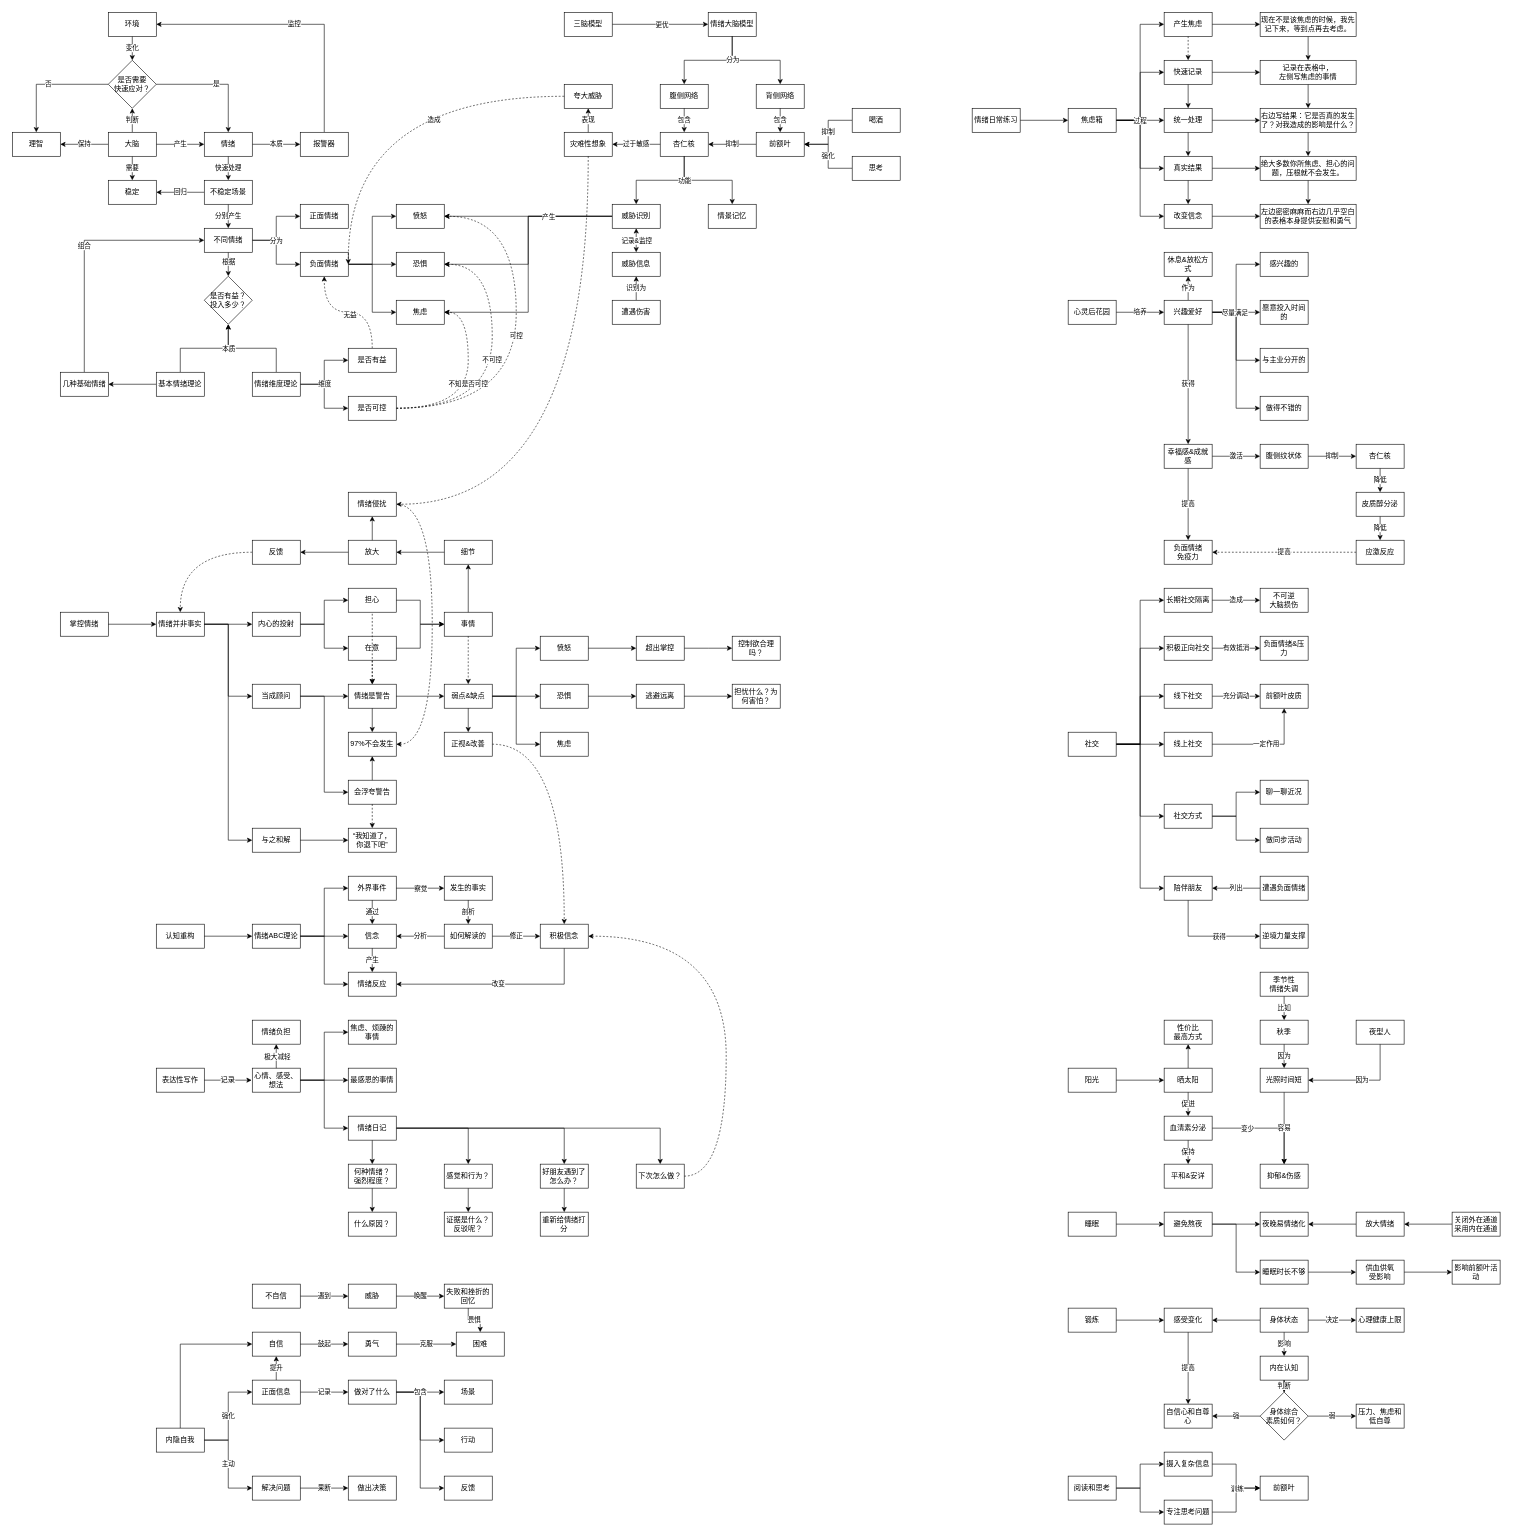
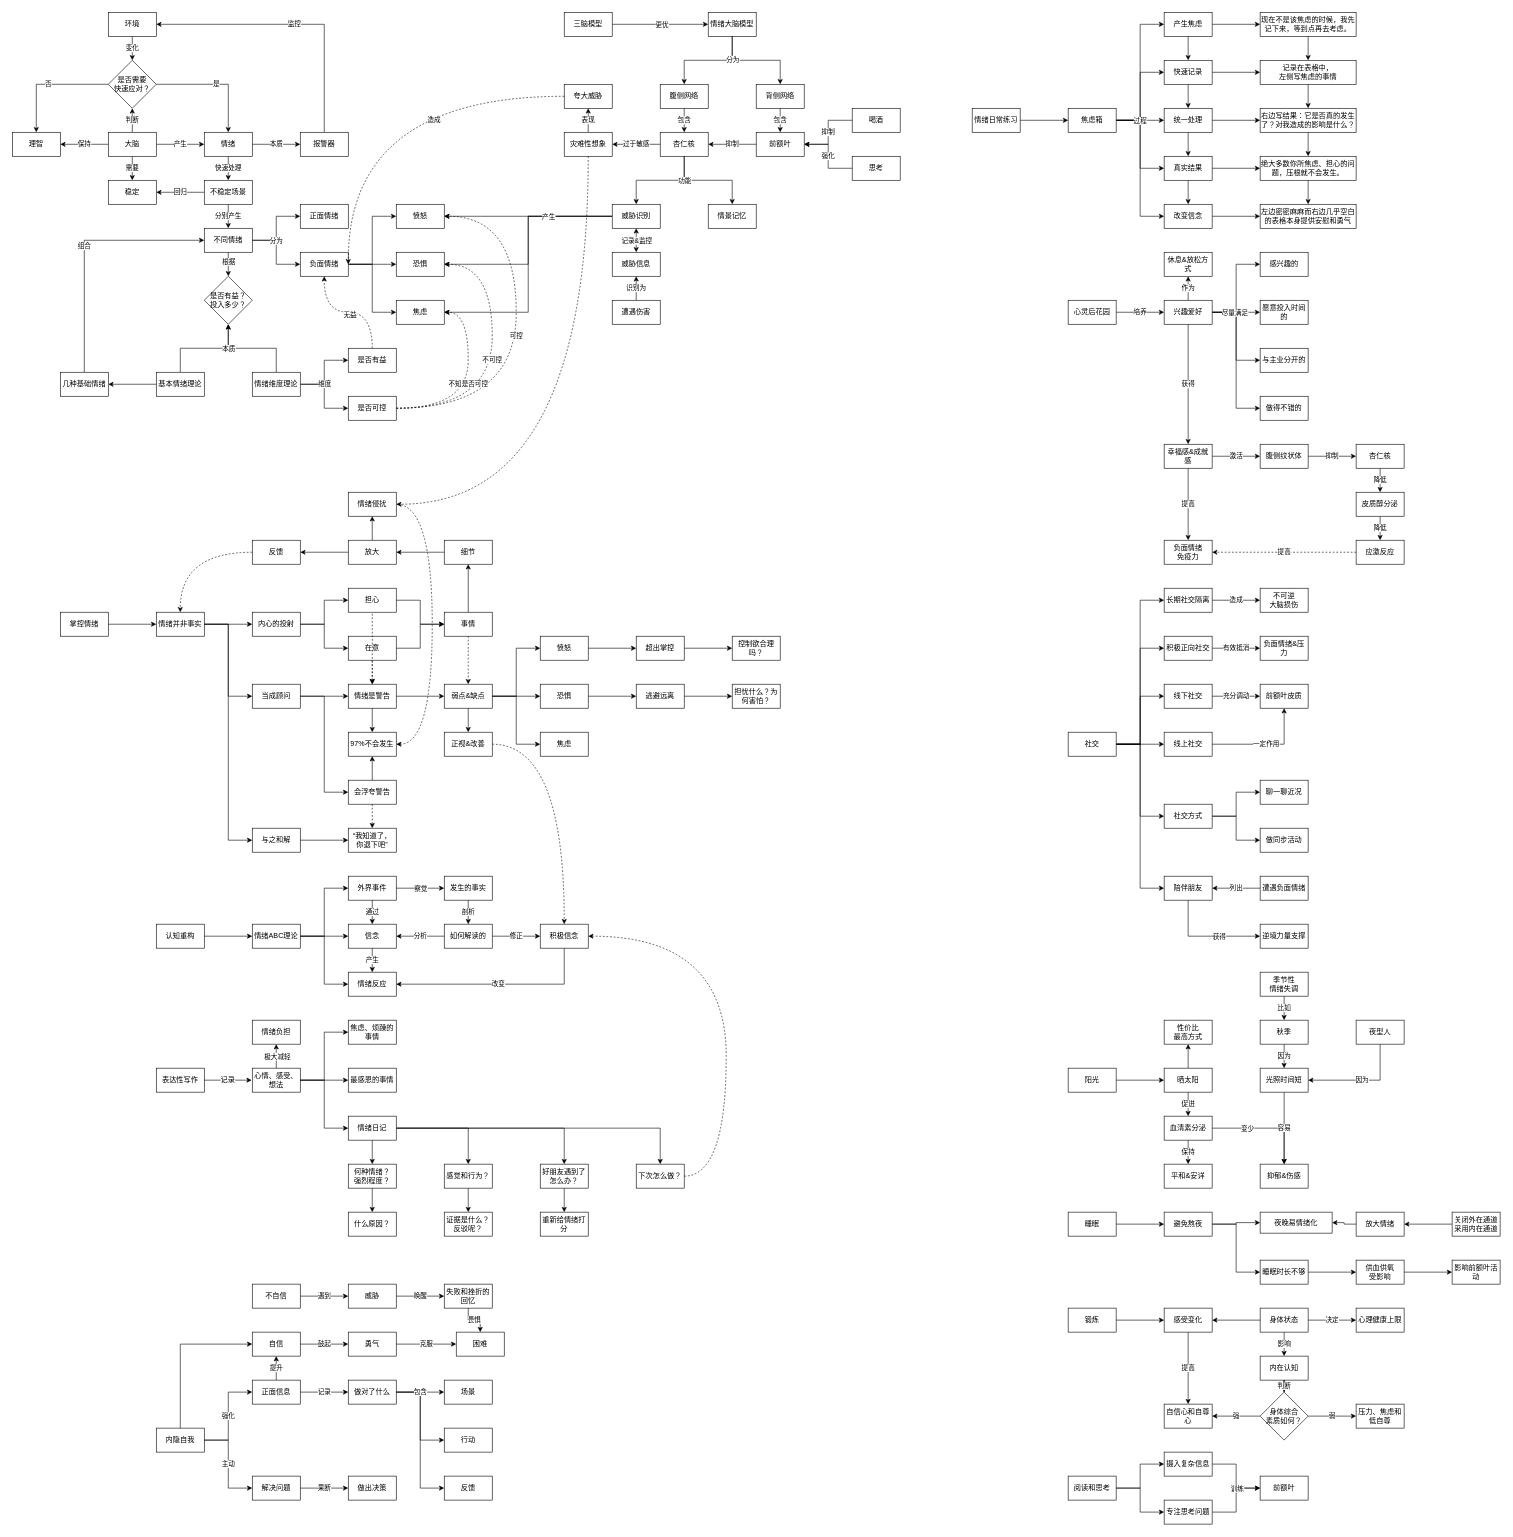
- <mxCell id="69" style="edgeStyle=orthogonalEdgeStyle;rounded=0;orthogonalLoop=1;jettySize=auto;html=1;dashed=1;" parent="1" source="70" target="73" edge="1"><mxGeometry relative="1" as="geometry" /></mxCell>
+ <mxCell id="69" style="edgeStyle=orthogonalEdgeStyle;rounded=0;orthogonalLoop=1;jettySize=auto;html=1;" parent="1" source="70" target="73" edge="1"><mxGeometry relative="1" as="geometry" /></mxCell>
- <mxCell id="169" value="夜晚易情绪化" style="rounded=0;whiteSpace=wrap;html=1;" parent="1" vertex="1"><mxGeometry x="2100" y="2020" width="80" height="40" as="geometry" /></mxCell>
+ <mxCell id="169" value="夜晚易情绪化" style="rounded=0;whiteSpace=wrap;html=1;" parent="1" vertex="1"><mxGeometry x="2100" y="2020" width="120" height="35" as="geometry" /></mxCell>
